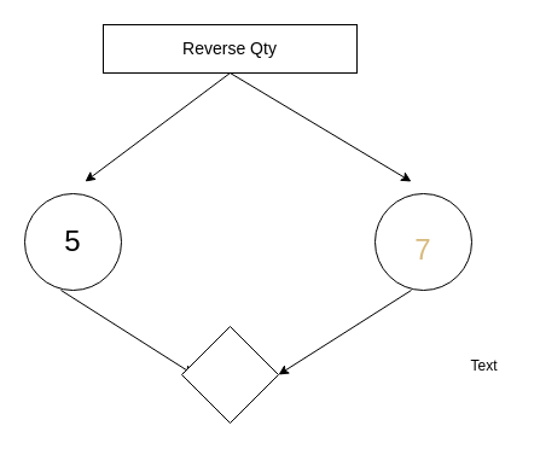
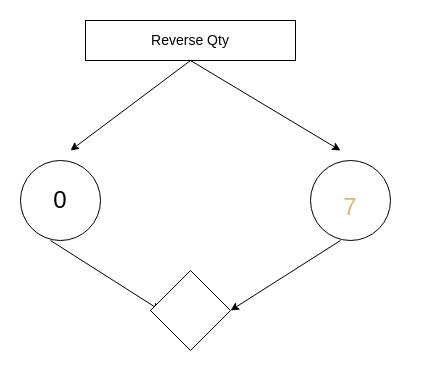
- <mxCell id="8" value="&lt;font style=&quot;font-size: 24px;&quot;&gt;5&lt;/font&gt;" style="ellipse;whiteSpace=wrap;html=1;" vertex="1" parent="1"><mxGeometry x="20" y="160" width="80" height="80" as="geometry" /></mxCell>
+ <mxCell id="8" value="&lt;font style=&quot;font-size: 24px;&quot;&gt;0&lt;/font&gt;" style="ellipse;whiteSpace=wrap;html=1;" vertex="1" parent="1"><mxGeometry x="20" y="160" width="80" height="80" as="geometry" /></mxCell>
- <mxCell id="9" value="Text" style="text;html=1;align=center;verticalAlign=middle;resizable=0;points=[];autosize=1;strokeColor=none;fillColor=none;" vertex="1" parent="1"><mxGeometry x="375" y="288" width="50" height="30" as="geometry" /></mxCell>
